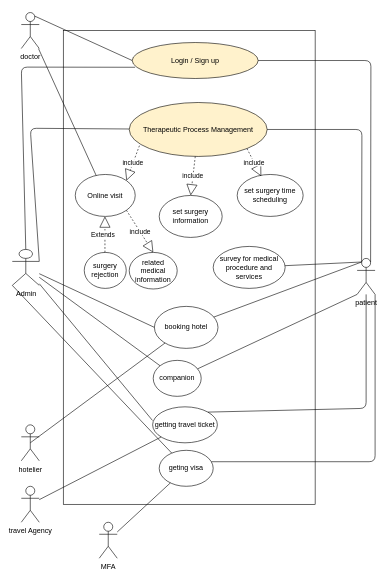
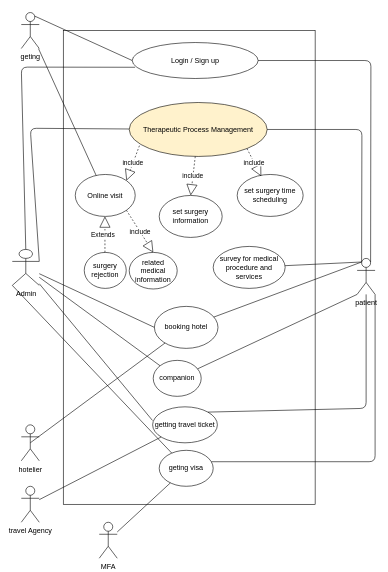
- <mxCell id="7" value="doctor" style="shape=umlActor;verticalLabelPosition=bottom;labelBackgroundColor=#ffffff;verticalAlign=top;html=1;outlineConnect=0;" parent="1" vertex="1"><mxGeometry x="35" y="20" width="30" height="60" as="geometry" /></mxCell>
+ <mxCell id="7" value="geting" style="shape=umlActor;verticalLabelPosition=bottom;labelBackgroundColor=#ffffff;verticalAlign=top;html=1;outlineConnect=0;" parent="1" vertex="1"><mxGeometry x="35" y="20" width="30" height="60" as="geometry" /></mxCell>
- <mxCell id="8" value="Login / Sign up" style="ellipse;whiteSpace=wrap;html=1;fillColor=#fff2cc;" parent="1" vertex="1"><mxGeometry x="220" y="70" width="210" height="60" as="geometry" /></mxCell>
+ <mxCell id="8" value="Login / Sign up" style="ellipse;whiteSpace=wrap;html=1;" parent="1" vertex="1"><mxGeometry x="220" y="70" width="210" height="60" as="geometry" /></mxCell>
